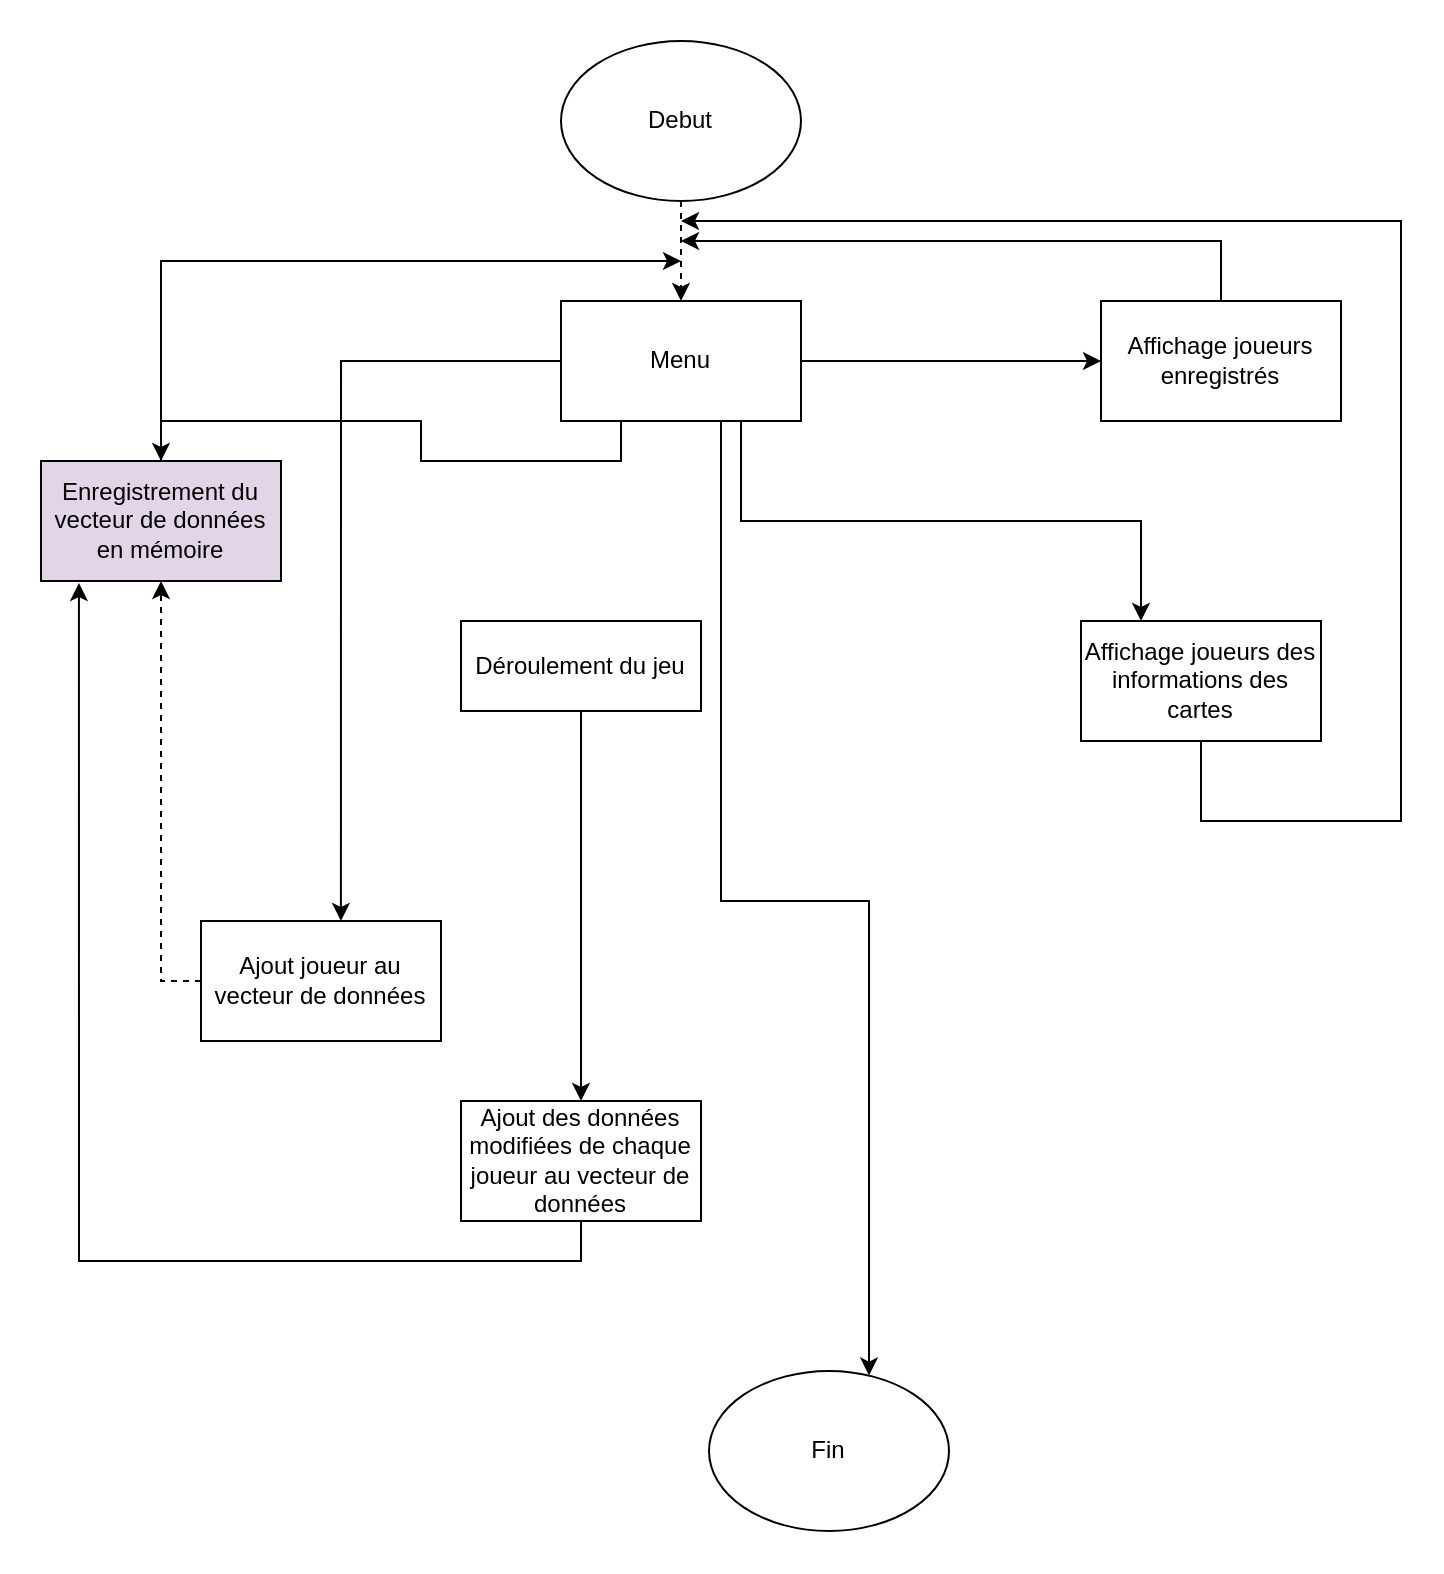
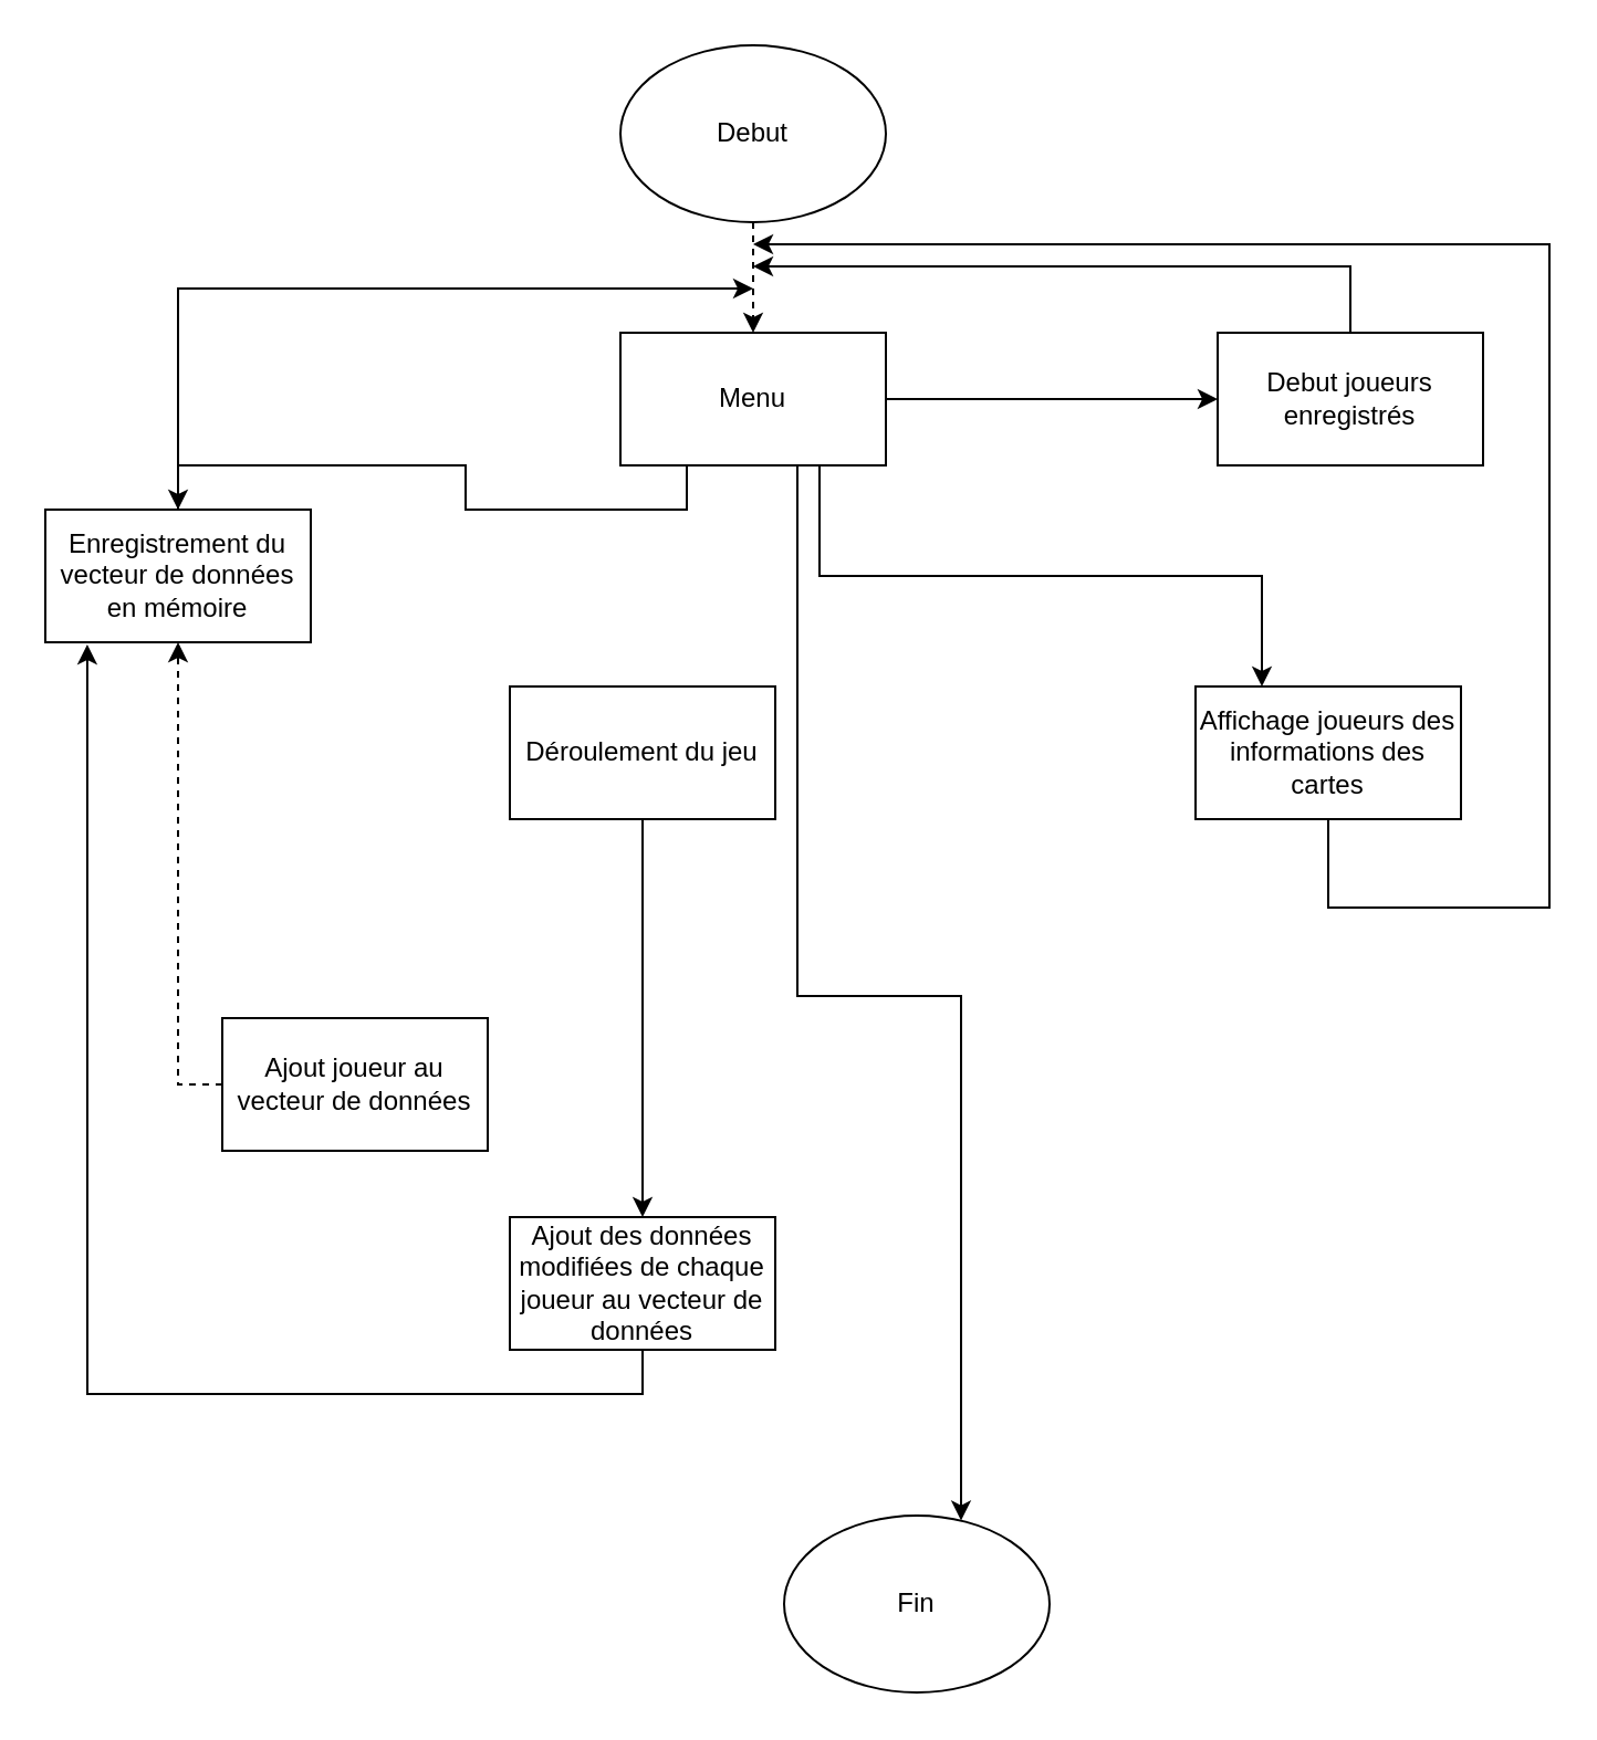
- <mxCell id="13" value="Affichage joueurs enregistrés" style="rounded=0;whiteSpace=wrap;html=1;" vertex="1" parent="1"><mxGeometry x="550" y="150" width="120" height="60" as="geometry" /></mxCell>
+ <mxCell id="13" value="Debut joueurs enregistrés" style="rounded=0;whiteSpace=wrap;html=1;" vertex="1" parent="1"><mxGeometry x="550" y="150" width="120" height="60" as="geometry" /></mxCell>
- <mxCell id="11" value="Enregistrement du vecteur de données en mémoire" style="rounded=0;whiteSpace=wrap;html=1;fillColor=#e1d5e7;" vertex="1" parent="1"><mxGeometry x="20" y="230" width="120" height="60" as="geometry" /></mxCell>
+ <mxCell id="11" value="Enregistrement du vecteur de données en mémoire" style="rounded=0;whiteSpace=wrap;html=1;" vertex="1" parent="1"><mxGeometry x="20" y="230" width="120" height="60" as="geometry" /></mxCell>
- <mxCell id="5" style="edgeStyle=orthogonalEdgeStyle;rounded=0;orthogonalLoop=1;jettySize=auto;html=1;exitX=0;exitY=0.5;exitDx=0;exitDy=0;entryX=0.583;entryY=0;entryDx=0;entryDy=0;entryPerimeter=0;" edge="1" parent="1" source="9" target="17"><mxGeometry relative="1" as="geometry" /></mxCell>
- <mxCell id="15" value="Déroulement du jeu" style="rounded=0;whiteSpace=wrap;html=1;" vertex="1" parent="1"><mxGeometry x="230" y="310" width="120" height="45" as="geometry" /></mxCell>
+ <mxCell id="15" value="Déroulement du jeu" style="rounded=0;whiteSpace=wrap;html=1;" vertex="1" parent="1"><mxGeometry x="230" y="310" width="120" height="60" as="geometry" /></mxCell>
